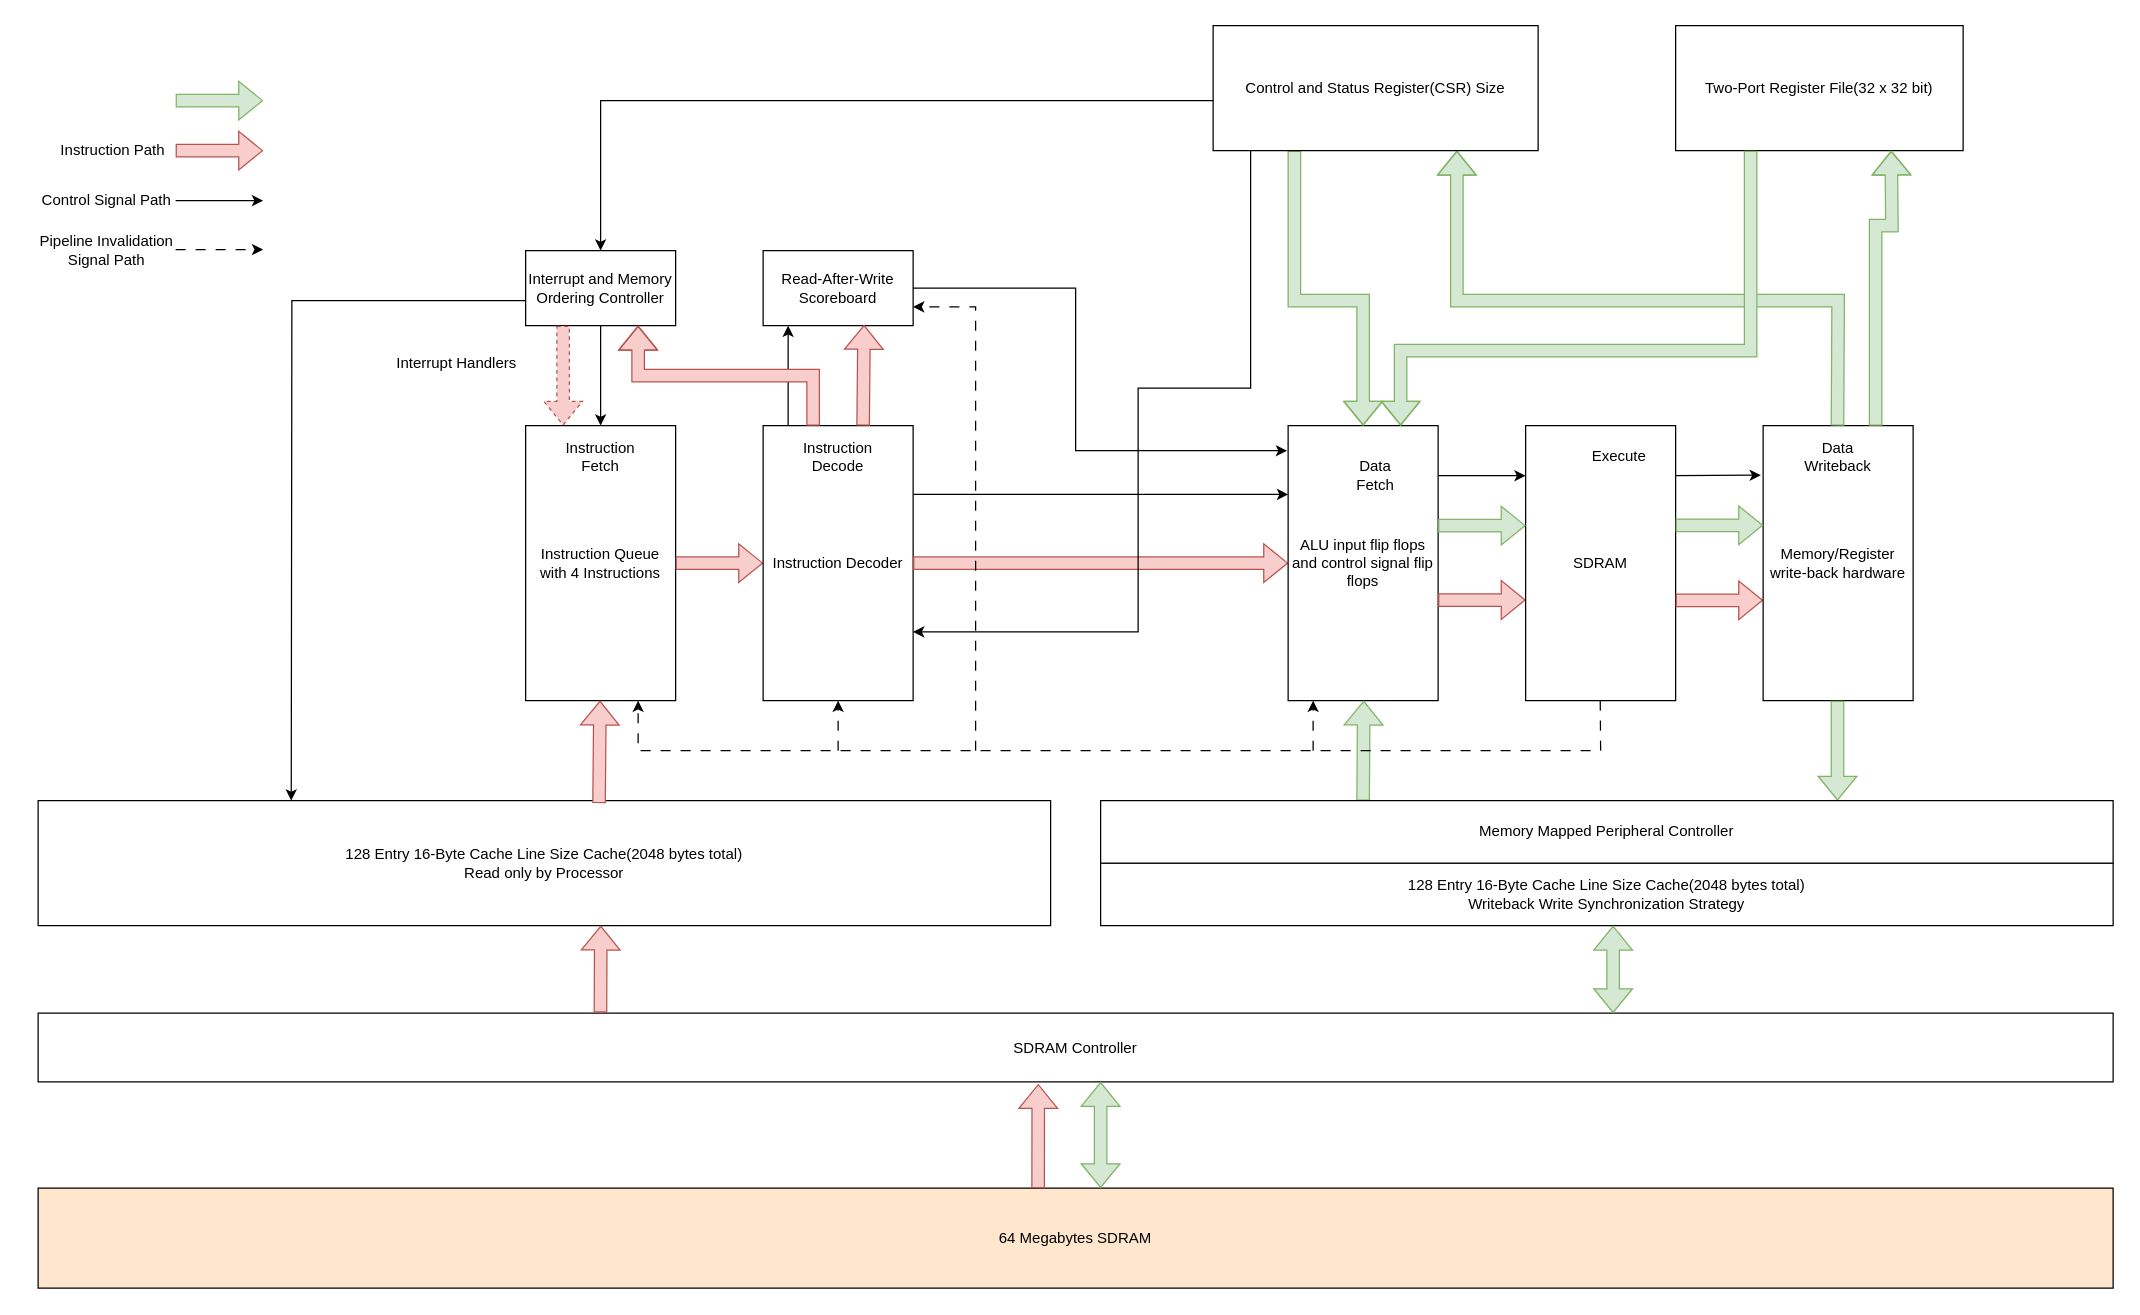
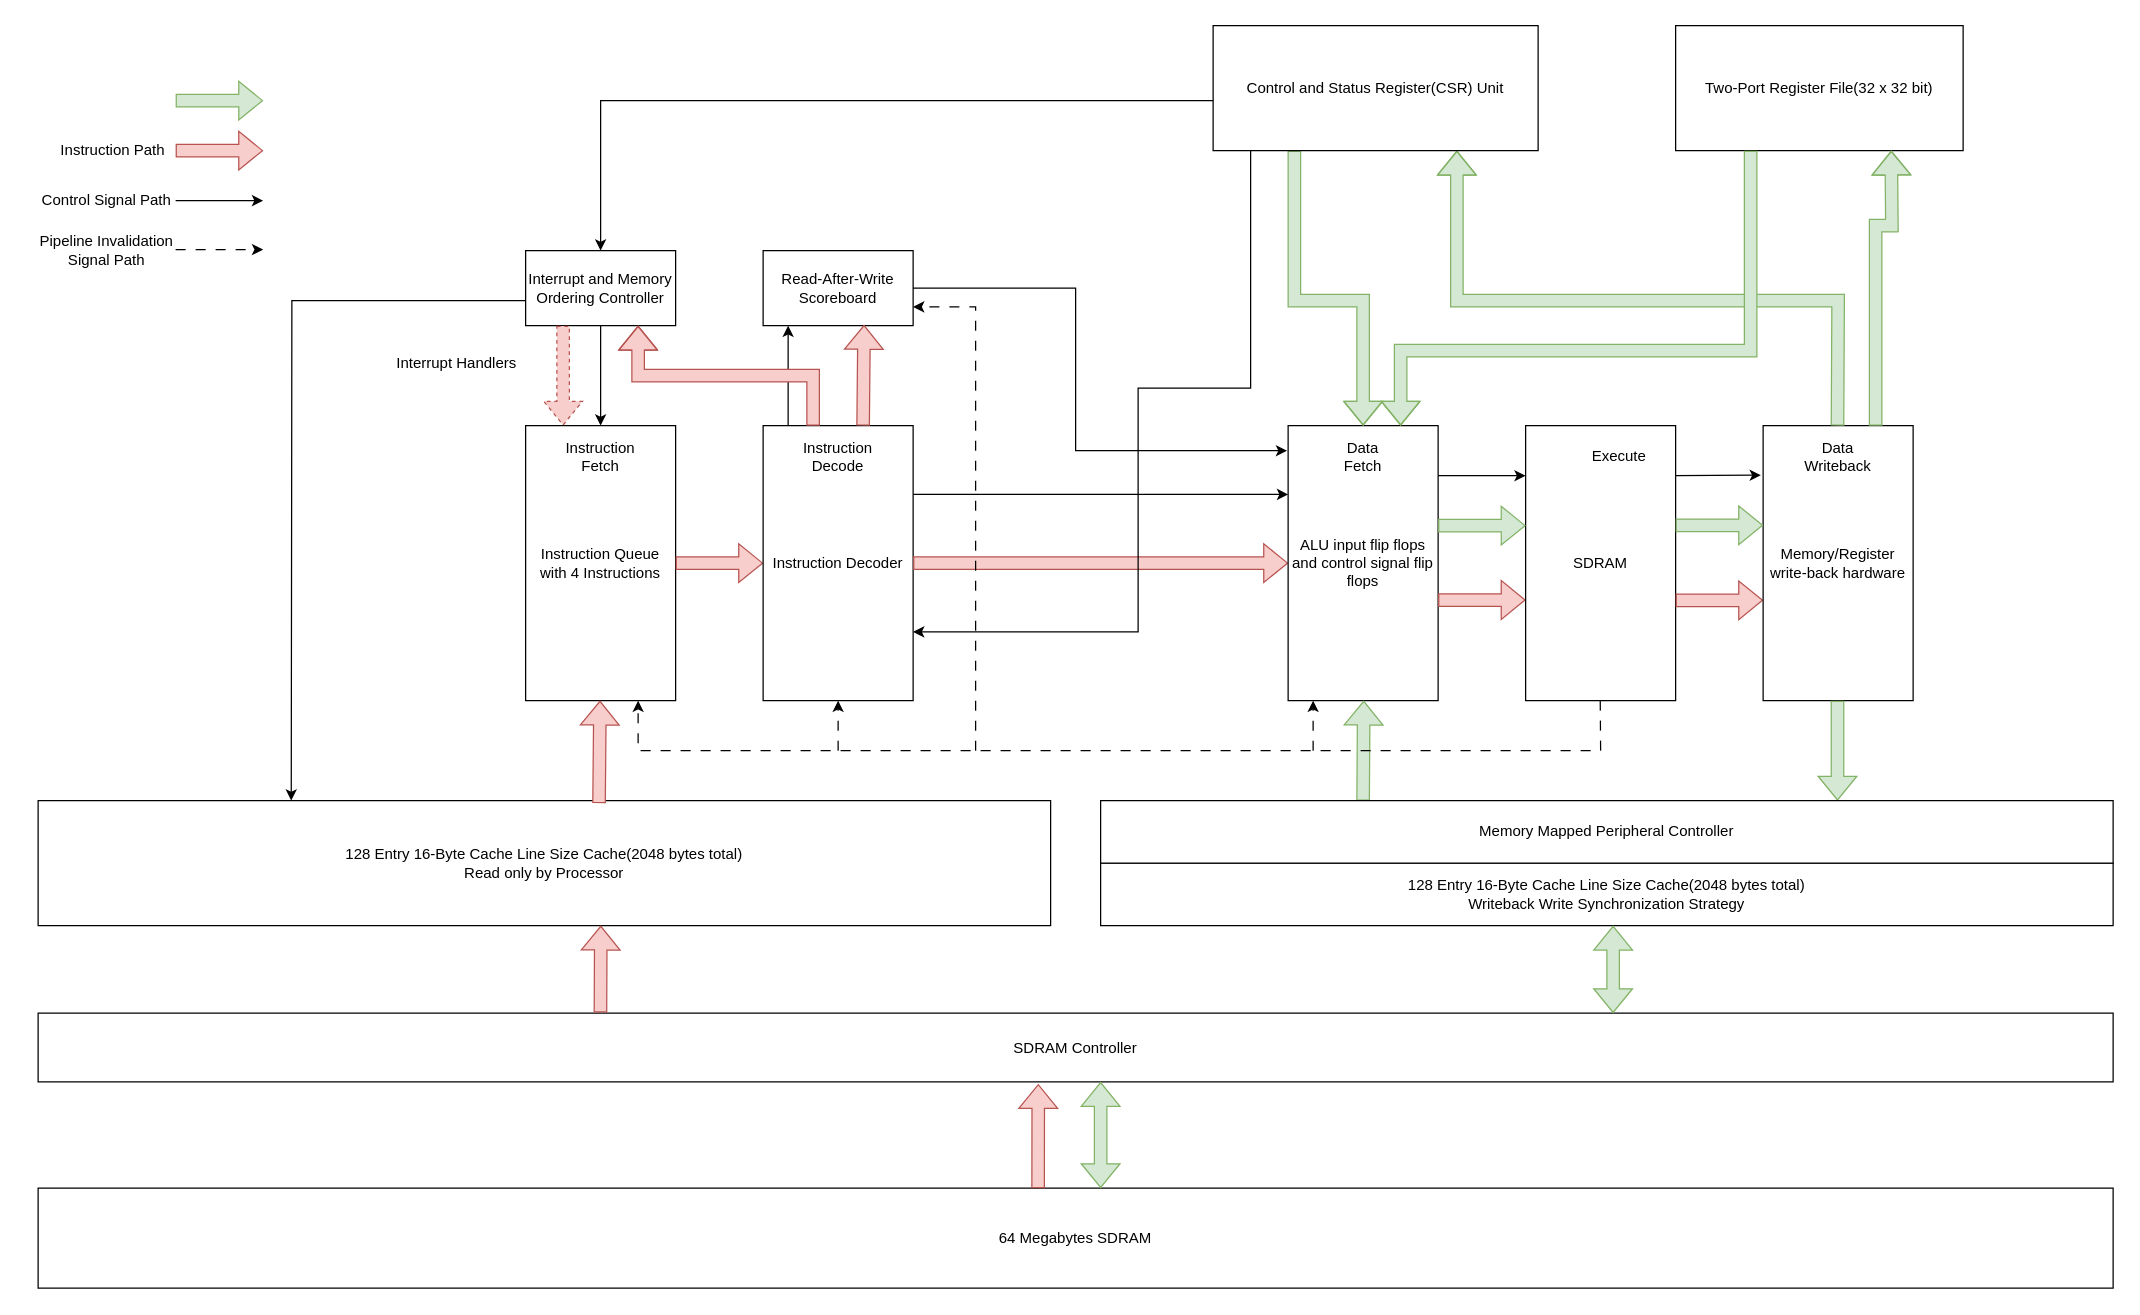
- <mxCell id="44" value="Control and Status Register(CSR) Size" style="rounded=0;whiteSpace=wrap;html=1;" vertex="1" parent="1"><mxGeometry x="970" y="20" width="260" height="100" as="geometry" /></mxCell>
+ <mxCell id="44" value="Control and Status Register(CSR) Unit" style="rounded=0;whiteSpace=wrap;html=1;" vertex="1" parent="1"><mxGeometry x="970" y="20" width="260" height="100" as="geometry" /></mxCell>
- <mxCell id="17" value="Data Fetch" style="text;html=1;strokeColor=none;fillColor=none;align=center;verticalAlign=middle;whiteSpace=wrap;rounded=0;" vertex="1" parent="1"><mxGeometry x="1070" y="365" width="60" height="30" as="geometry" /></mxCell>
+ <mxCell id="17" value="Data Fetch" style="text;html=1;strokeColor=none;fillColor=none;align=center;verticalAlign=middle;whiteSpace=wrap;rounded=0;" vertex="1" parent="1"><mxGeometry x="1060" y="350" width="60" height="30" as="geometry" /></mxCell>
- <mxCell id="3" value="64 Megabytes SDRAM" style="rounded=0;whiteSpace=wrap;html=1;fillColor=#ffe6cc;" vertex="1" parent="1"><mxGeometry x="30" y="950" width="1660" height="80" as="geometry" /></mxCell>
+ <mxCell id="3" value="64 Megabytes SDRAM" style="rounded=0;whiteSpace=wrap;html=1;" vertex="1" parent="1"><mxGeometry x="30" y="950" width="1660" height="80" as="geometry" /></mxCell>
